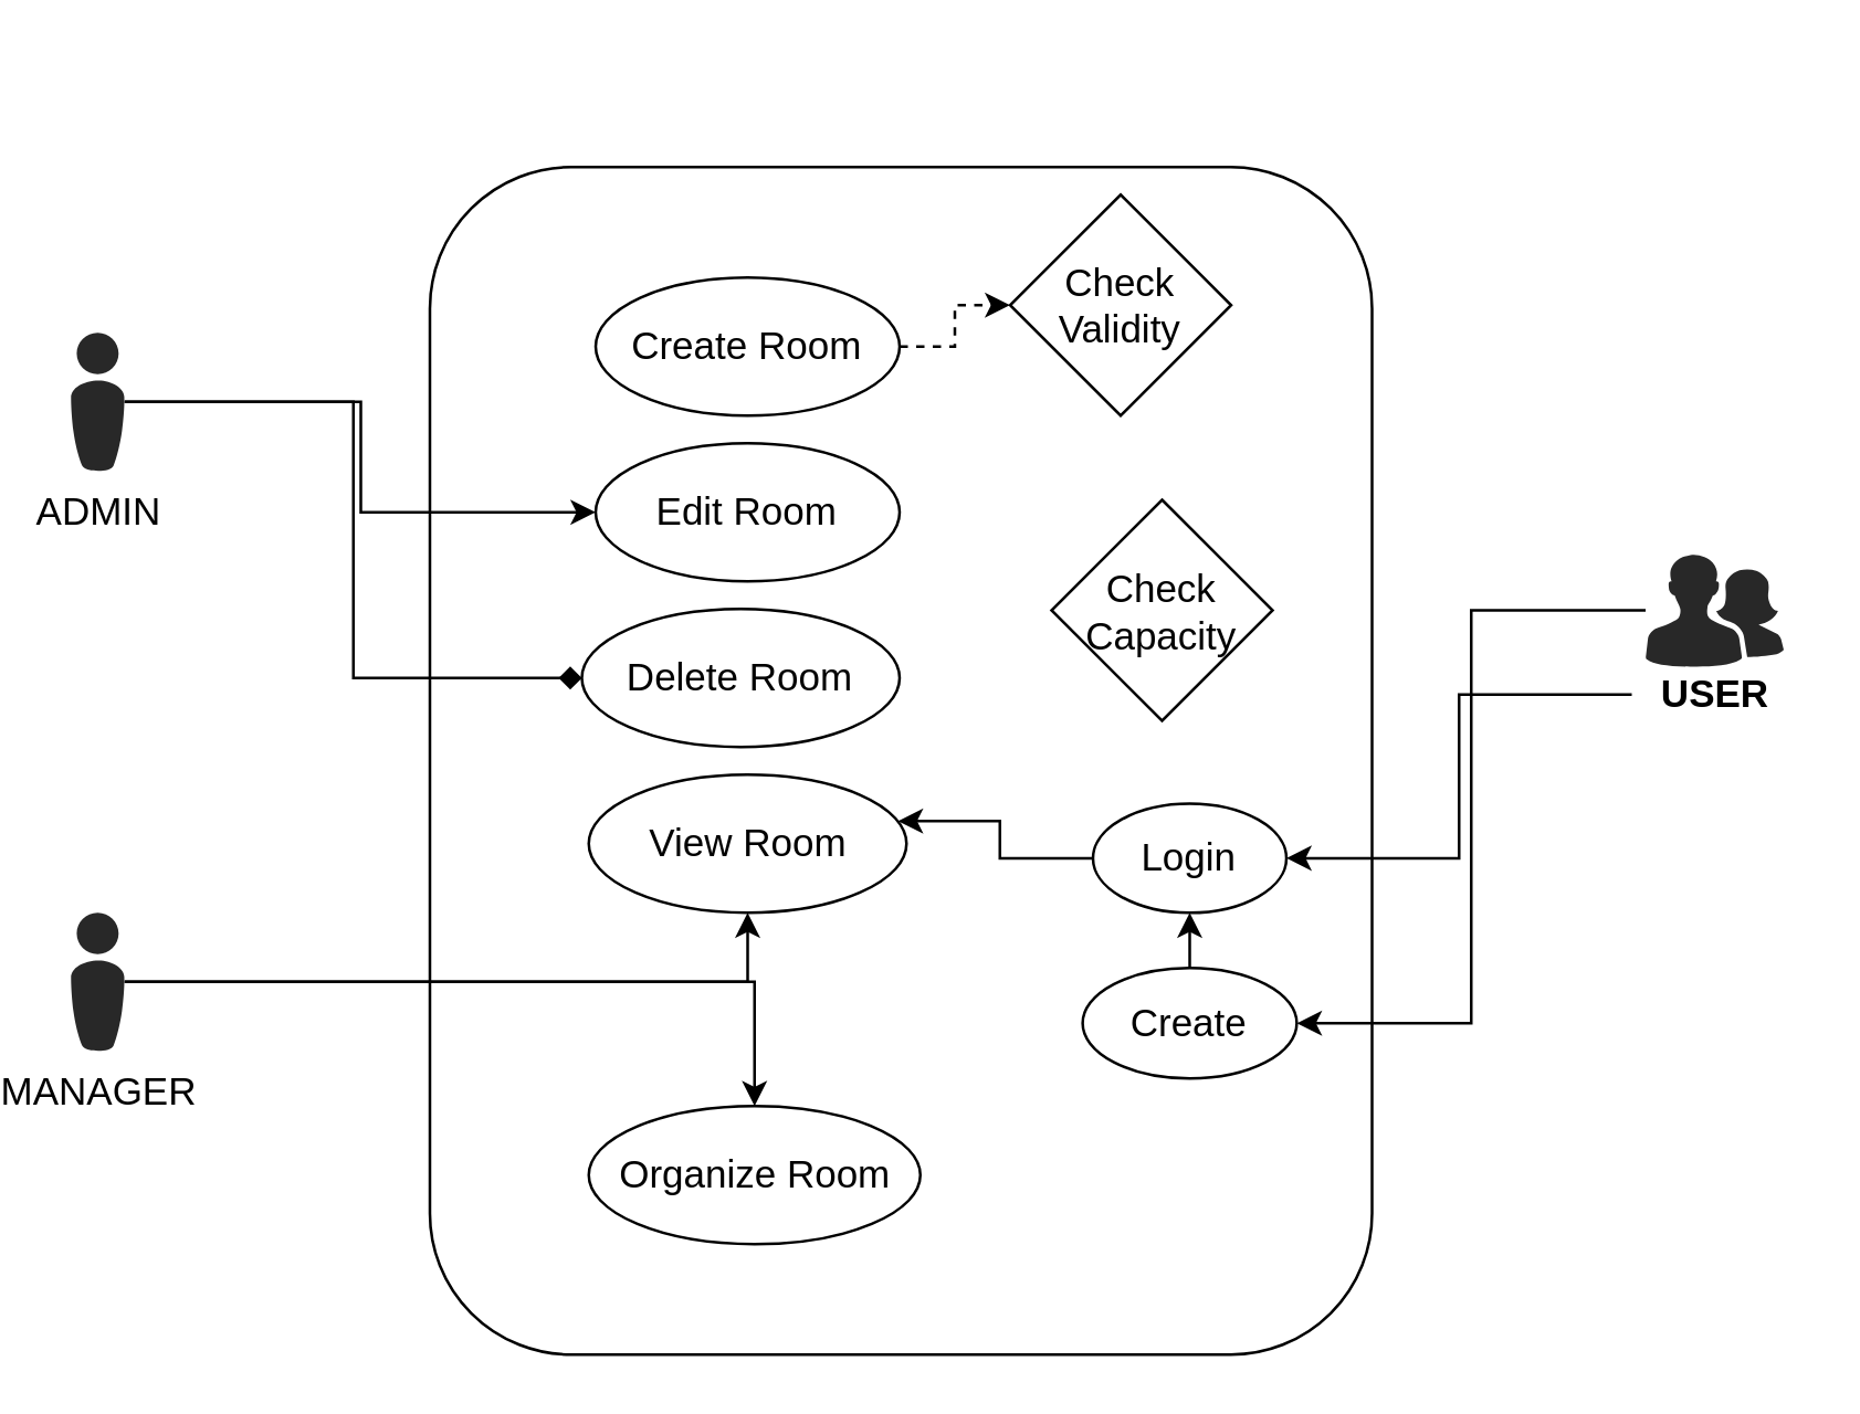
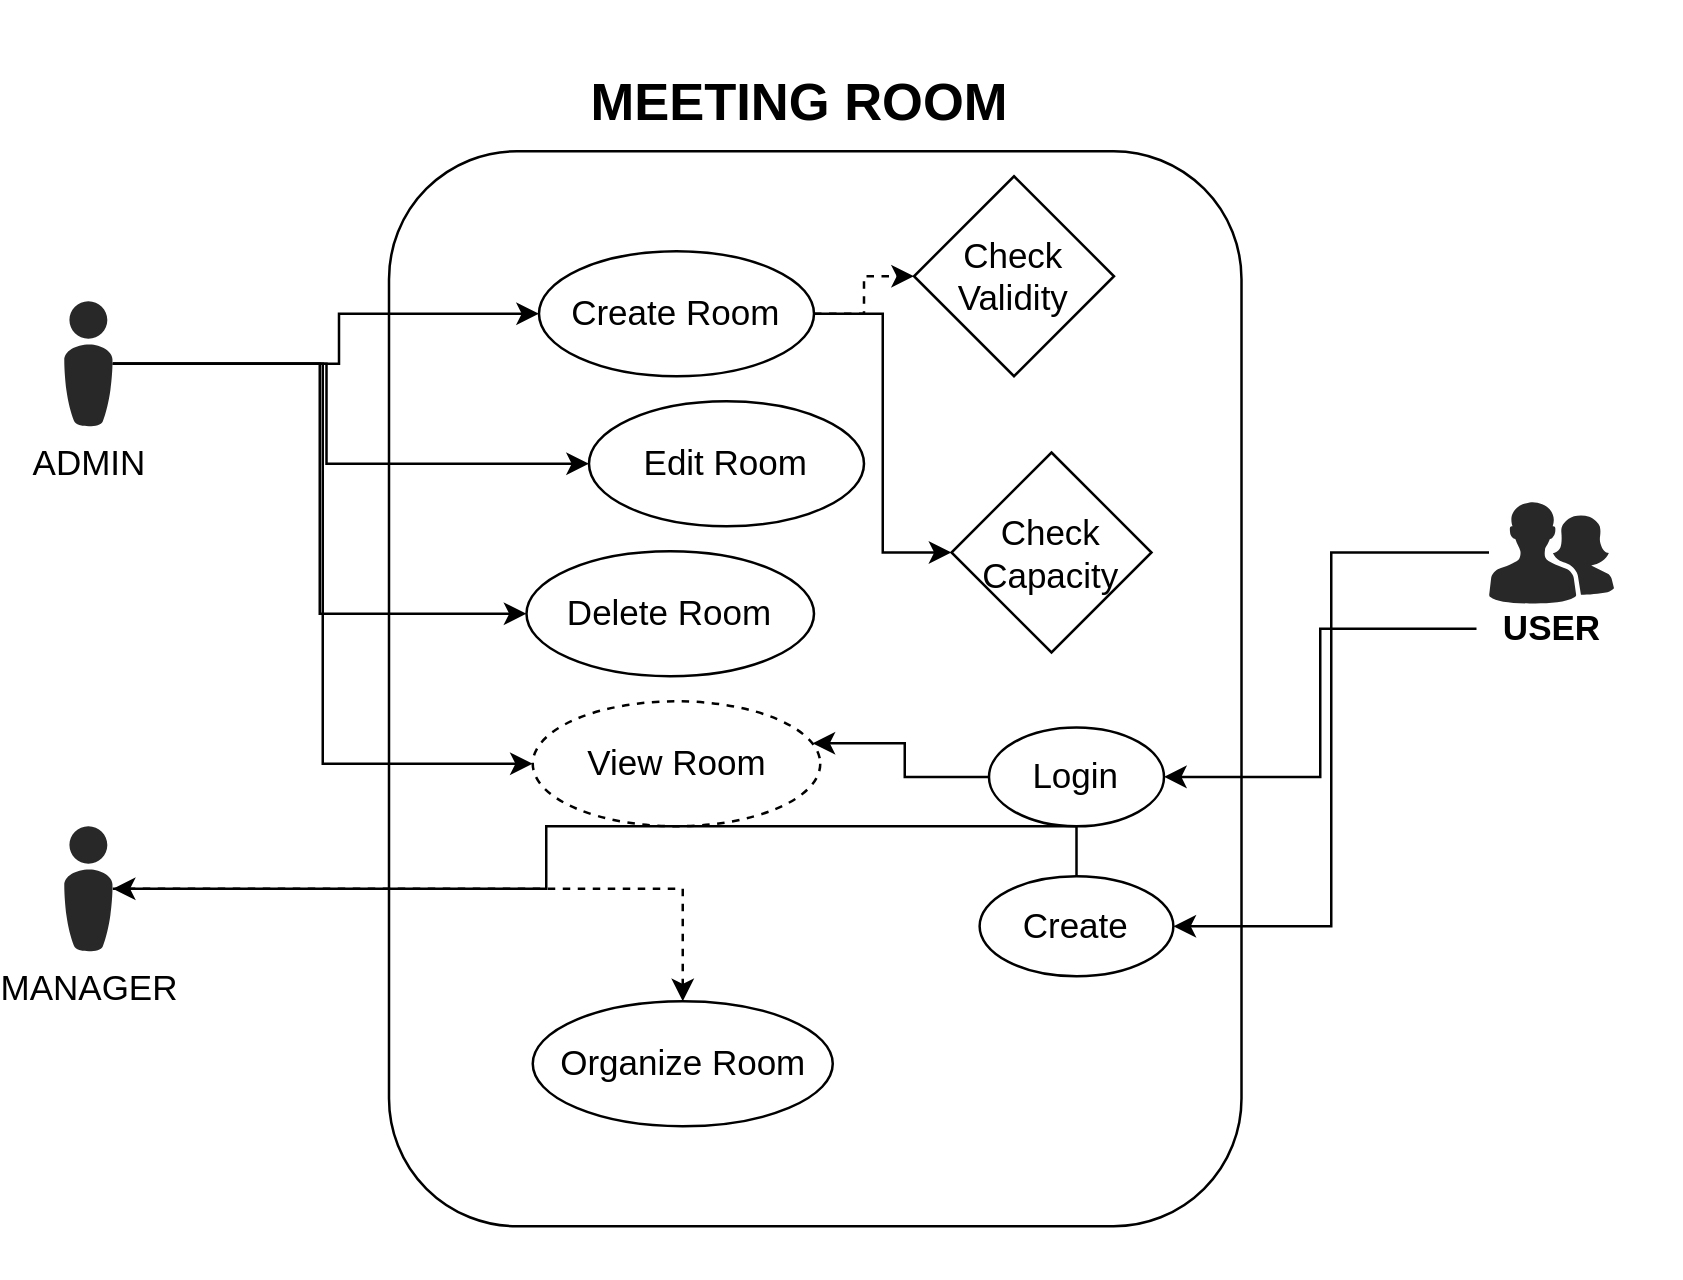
+ <mxCell id="28" value="&lt;b&gt;&lt;font style=&quot;font-size: 21px;&quot;&gt;MEETING ROOM&lt;/font&gt;&lt;/b&gt;" style="text;html=1;align=center;verticalAlign=middle;resizable=0;points=[];autosize=1;strokeColor=none;fillColor=none;fontSize=14;" parent="1" vertex="1"><mxGeometry x="219" y="20" width="190" height="40" as="geometry" /></mxCell>
+ <mxCell id="10" style="edgeStyle=orthogonalEdgeStyle;rounded=0;orthogonalLoop=1;jettySize=auto;html=1;entryX=0;entryY=0.5;entryDx=0;entryDy=0;fontSize=14;" parent="1" source="14" target="17" edge="1"><mxGeometry relative="1" as="geometry"><Array as="points"><mxPoint x="130" y="145" /><mxPoint x="130" y="125" /></Array></mxGeometry></mxCell>
+ <mxCell id="16" style="edgeStyle=orthogonalEdgeStyle;rounded=0;orthogonalLoop=1;jettySize=auto;html=1;exitX=1;exitY=0.5;exitDx=0;exitDy=0;entryX=0;entryY=0.5;entryDx=0;entryDy=0;fontSize=14;" parent="1" source="17" target="22" edge="1"><mxGeometry relative="1" as="geometry" /></mxCell>
- <mxCell id="18" value="Edit Room" style="ellipse;whiteSpace=wrap;html=1;fontSize=14;" parent="1" vertex="1"><mxGeometry x="210" y="160" width="110" height="50" as="geometry" /></mxCell>
+ <mxCell id="18" value="Edit Room" style="ellipse;whiteSpace=wrap;html=1;fontSize=14;" parent="1" vertex="1"><mxGeometry x="230" y="160" width="110" height="50" as="geometry" /></mxCell>
- <mxCell id="12" style="edgeStyle=orthogonalEdgeStyle;rounded=0;orthogonalLoop=1;jettySize=auto;html=1;entryX=0;entryY=0.5;entryDx=0;entryDy=0;fontSize=14;endArrow=diamond;" parent="1" source="14" target="19" edge="1"><mxGeometry relative="1" as="geometry" /></mxCell>
+ <mxCell id="12" style="edgeStyle=orthogonalEdgeStyle;rounded=0;orthogonalLoop=1;jettySize=auto;html=1;entryX=0;entryY=0.5;entryDx=0;entryDy=0;fontSize=14;" parent="1" source="14" target="19" edge="1"><mxGeometry relative="1" as="geometry" /></mxCell>
+ <mxCell id="13" style="edgeStyle=orthogonalEdgeStyle;rounded=0;orthogonalLoop=1;jettySize=auto;html=1;entryX=0;entryY=0.5;entryDx=0;entryDy=0;fontSize=14;" parent="1" source="14" target="20" edge="1"><mxGeometry relative="1" as="geometry" /></mxCell>
- <mxCell id="20" value="View Room" style="ellipse;whiteSpace=wrap;html=1;fontSize=14;" parent="1" vertex="1"><mxGeometry x="207.5" y="280" width="115" height="50" as="geometry" /></mxCell>
+ <mxCell id="20" value="View Room" style="ellipse;whiteSpace=wrap;html=1;fontSize=14;dashed=1;" parent="1" vertex="1"><mxGeometry x="207.5" y="280" width="115" height="50" as="geometry" /></mxCell>
- <mxCell id="26" style="edgeStyle=orthogonalEdgeStyle;rounded=0;orthogonalLoop=1;jettySize=auto;html=1;exitX=0.5;exitY=0;exitDx=0;exitDy=0;entryX=0.5;entryY=1;entryDx=0;entryDy=0;fontSize=14;" parent="1" source="27" target="25" edge="1"><mxGeometry relative="1" as="geometry" /></mxCell>
+ <mxCell id="26" style="edgeStyle=orthogonalEdgeStyle;rounded=0;orthogonalLoop=1;jettySize=auto;html=1;exitX=0.5;exitY=0;exitDx=0;exitDy=0;fontSize=14;" parent="1" source="27" target="9" edge="1"><mxGeometry relative="1" as="geometry" /></mxCell>
- <mxCell id="7" style="edgeStyle=orthogonalEdgeStyle;rounded=0;orthogonalLoop=1;jettySize=auto;html=1;entryX=0.5;entryY=1;entryDx=0;entryDy=0;fontSize=14;" parent="1" source="9" target="20" edge="1"><mxGeometry relative="1" as="geometry" /></mxCell>
- <mxCell id="8" style="edgeStyle=orthogonalEdgeStyle;rounded=0;orthogonalLoop=1;jettySize=auto;html=1;entryX=0.5;entryY=0;entryDx=0;entryDy=0;fontSize=14;" parent="1" source="9" target="23" edge="1"><mxGeometry relative="1" as="geometry" /></mxCell>
+ <mxCell id="8" style="edgeStyle=orthogonalEdgeStyle;rounded=0;orthogonalLoop=1;jettySize=auto;html=1;entryX=0.5;entryY=0;entryDx=0;entryDy=0;fontSize=14;dashed=1;" parent="1" source="9" target="23" edge="1"><mxGeometry relative="1" as="geometry" /></mxCell>
